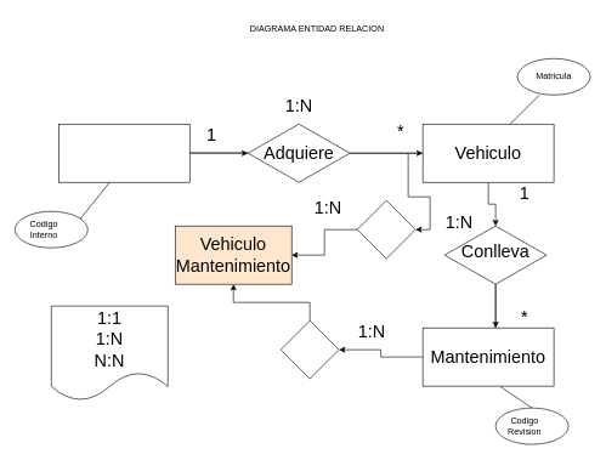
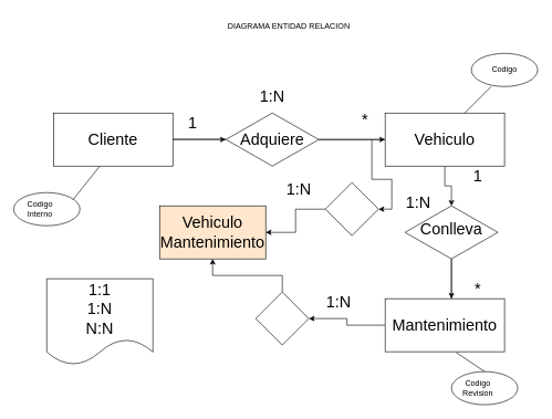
- <mxCell id="17" value="Matricula" style="text;html=1;strokeColor=none;fillColor=none;align=center;verticalAlign=middle;whiteSpace=wrap;rounded=0;" parent="1" vertex="1"><mxGeometry x="730" y="90" width="60" height="30" as="geometry" /></mxCell>
+ <mxCell id="17" value="Codigo" style="text;html=1;strokeColor=none;fillColor=none;align=center;verticalAlign=middle;whiteSpace=wrap;rounded=0;" parent="1" vertex="1"><mxGeometry x="730" y="90" width="60" height="30" as="geometry" /></mxCell>
+ <mxCell id="10" value="&lt;font style=&quot;font-size: 24px;&quot;&gt;Cliente&lt;/font&gt;" style="text;html=1;strokeColor=none;fillColor=none;align=center;verticalAlign=middle;whiteSpace=wrap;rounded=0;" parent="1" vertex="1"><mxGeometry x="140" y="195" width="60" height="30" as="geometry" /></mxCell>
